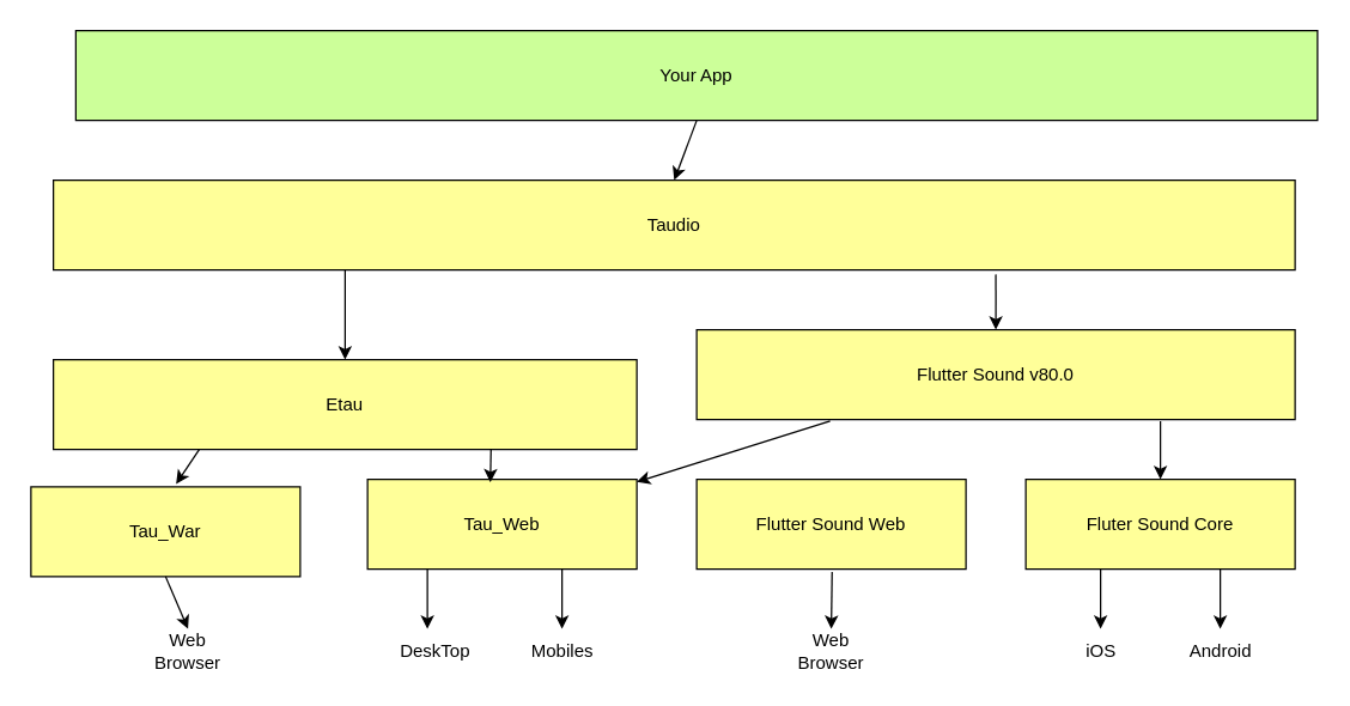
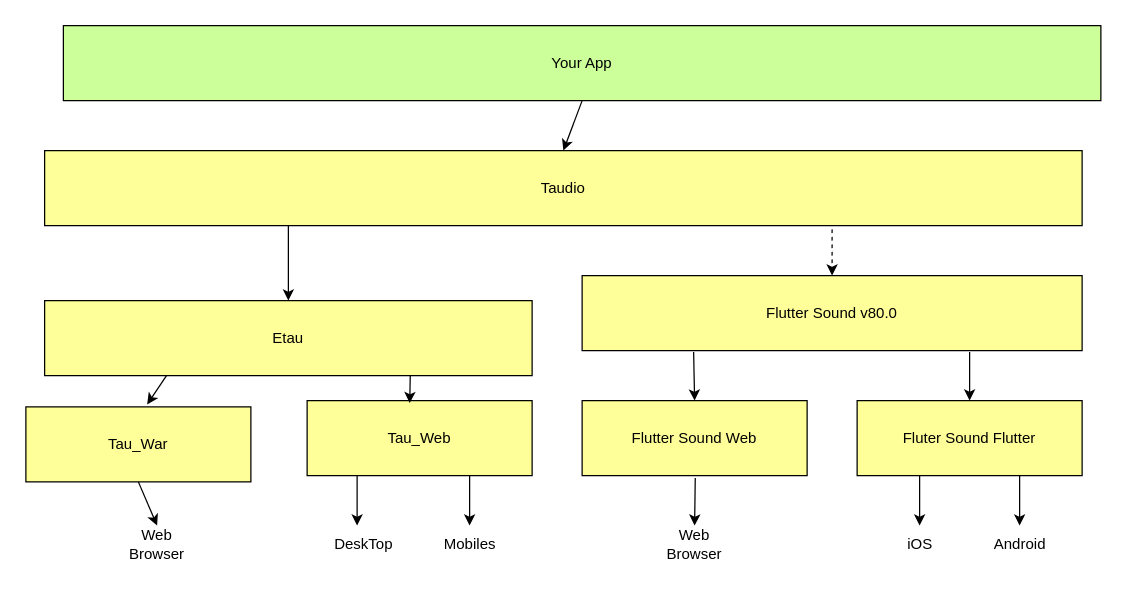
- <mxCell id="24" value="" style="endArrow=classic;html=1;rounded=0;entryX=0.5;entryY=0;entryDx=0;entryDy=0;exitX=0.759;exitY=1.05;exitDx=0;exitDy=0;exitPerimeter=0;" edge="1" parent="1" source="3" target="5"><mxGeometry width="50" height="50" relative="1" as="geometry"><mxPoint x="365" y="520" as="sourcePoint" /><mxPoint x="415" y="470" as="targetPoint" /></mxGeometry></mxCell>
+ <mxCell id="24" value="" style="endArrow=classic;html=1;rounded=0;entryX=0.5;entryY=0;entryDx=0;entryDy=0;exitX=0.759;exitY=1.05;exitDx=0;exitDy=0;exitPerimeter=0;dashed=1;" edge="1" parent="1" source="3" target="5"><mxGeometry width="50" height="50" relative="1" as="geometry"><mxPoint x="365" y="520" as="sourcePoint" /><mxPoint x="415" y="470" as="targetPoint" /></mxGeometry></mxCell>
- <mxCell id="26" value="" style="endArrow=classic;html=1;rounded=0;exitX=0.223;exitY=1.017;exitDx=0;exitDy=0;exitPerimeter=0;" edge="1" parent="1" source="5" target="7"><mxGeometry width="50" height="50" relative="1" as="geometry"><mxPoint x="565" y="290" as="sourcePoint" /><mxPoint x="415" y="470" as="targetPoint" /></mxGeometry></mxCell>
+ <mxCell id="26" value="" style="endArrow=classic;html=1;rounded=0;entryX=0.5;entryY=0;entryDx=0;entryDy=0;exitX=0.223;exitY=1.017;exitDx=0;exitDy=0;exitPerimeter=0;" edge="1" parent="1" source="5" target="8"><mxGeometry width="50" height="50" relative="1" as="geometry"><mxPoint x="565" y="290" as="sourcePoint" /><mxPoint x="415" y="470" as="targetPoint" /></mxGeometry></mxCell>
- <mxCell id="9" value="Fluter Sound Core" style="rounded=0;whiteSpace=wrap;html=1;fillColor=light-dark(#FFFF99,var(--ge-dark-color, #121212));" vertex="1" parent="1"><mxGeometry x="685" y="320" width="180" height="60" as="geometry" /></mxCell>
+ <mxCell id="9" value="Fluter Sound Flutter" style="rounded=0;whiteSpace=wrap;html=1;fillColor=light-dark(#FFFF99,var(--ge-dark-color, #121212));" vertex="1" parent="1"><mxGeometry x="685" y="320" width="180" height="60" as="geometry" /></mxCell>
